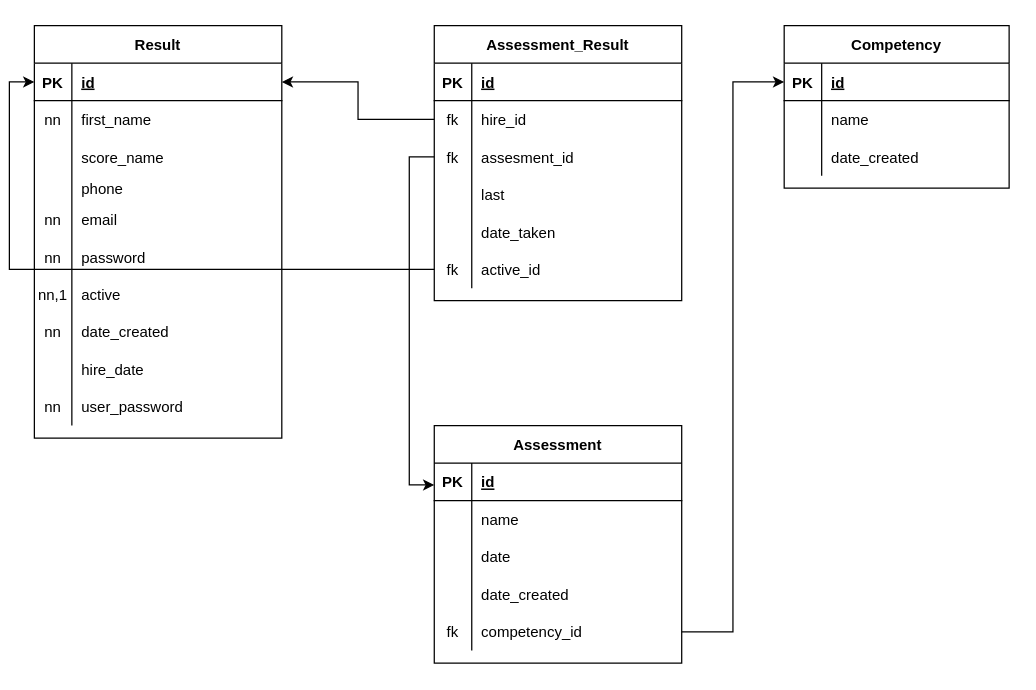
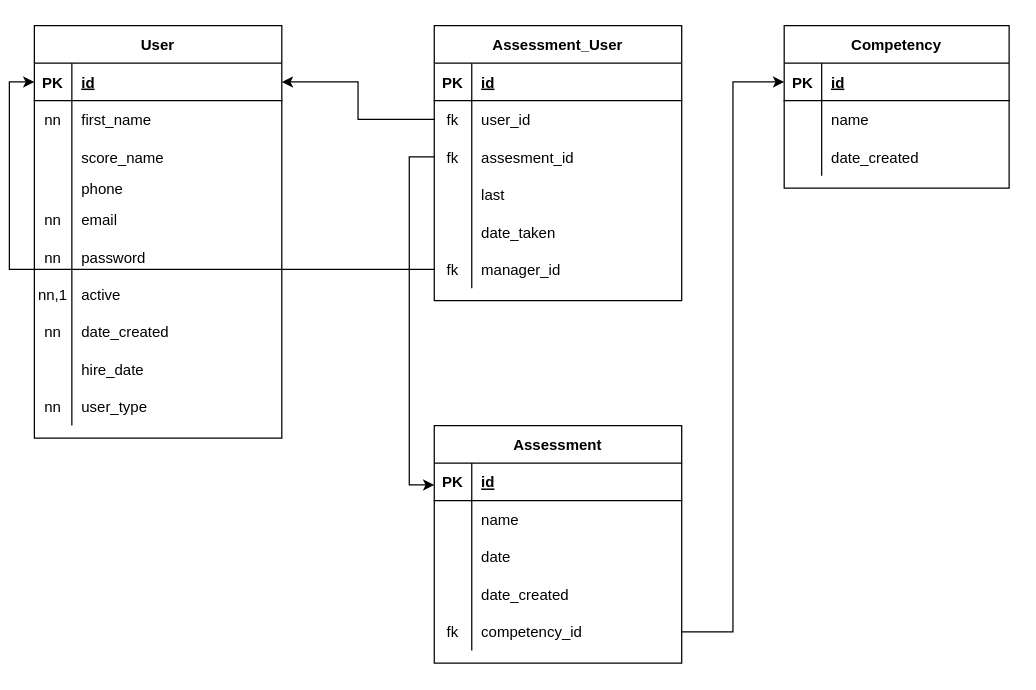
- <mxCell id="2" value="Result" style="shape=table;startSize=30;container=1;collapsible=1;childLayout=tableLayout;fixedRows=1;rowLines=0;fontStyle=1;align=center;resizeLast=1;" parent="1" vertex="1"><mxGeometry x="20" y="20" width="198" height="330" as="geometry" /></mxCell>
+ <mxCell id="2" value="User" style="shape=table;startSize=30;container=1;collapsible=1;childLayout=tableLayout;fixedRows=1;rowLines=0;fontStyle=1;align=center;resizeLast=1;" parent="1" vertex="1"><mxGeometry x="20" y="20" width="198" height="330" as="geometry" /></mxCell>
- <mxCell id="49" value="Assessment_Result" style="shape=table;startSize=30;container=1;collapsible=1;childLayout=tableLayout;fixedRows=1;rowLines=0;fontStyle=1;align=center;resizeLast=1;" parent="1" vertex="1"><mxGeometry x="340" y="20" width="198" height="220" as="geometry" /></mxCell>
+ <mxCell id="49" value="Assessment_User" style="shape=table;startSize=30;container=1;collapsible=1;childLayout=tableLayout;fixedRows=1;rowLines=0;fontStyle=1;align=center;resizeLast=1;" parent="1" vertex="1"><mxGeometry x="340" y="20" width="198" height="220" as="geometry" /></mxCell>
- <mxCell id="55" value="hire_id" style="shape=partialRectangle;connectable=0;fillColor=none;top=0;left=0;bottom=0;right=0;align=left;spacingLeft=6;overflow=hidden;" parent="53" vertex="1"><mxGeometry x="30" width="168" height="30" as="geometry"><mxRectangle width="168" height="30" as="alternateBounds" /></mxGeometry></mxCell>
+ <mxCell id="55" value="user_id" style="shape=partialRectangle;connectable=0;fillColor=none;top=0;left=0;bottom=0;right=0;align=left;spacingLeft=6;overflow=hidden;" parent="53" vertex="1"><mxGeometry x="30" width="168" height="30" as="geometry"><mxRectangle width="168" height="30" as="alternateBounds" /></mxGeometry></mxCell>
- <mxCell id="67" value="active_id" style="shape=partialRectangle;connectable=0;fillColor=none;top=0;left=0;bottom=0;right=0;align=left;spacingLeft=6;overflow=hidden;" parent="65" vertex="1"><mxGeometry x="30" width="168" height="30" as="geometry"><mxRectangle width="168" height="30" as="alternateBounds" /></mxGeometry></mxCell>
+ <mxCell id="67" value="manager_id" style="shape=partialRectangle;connectable=0;fillColor=none;top=0;left=0;bottom=0;right=0;align=left;spacingLeft=6;overflow=hidden;" parent="65" vertex="1"><mxGeometry x="30" width="168" height="30" as="geometry"><mxRectangle width="168" height="30" as="alternateBounds" /></mxGeometry></mxCell>
- <mxCell id="32" value="user_password" style="shape=partialRectangle;connectable=0;fillColor=none;top=0;left=0;bottom=0;right=0;align=left;spacingLeft=6;overflow=hidden;" parent="30" vertex="1"><mxGeometry x="30" width="168" height="30" as="geometry"><mxRectangle width="168" height="30" as="alternateBounds" /></mxGeometry></mxCell>
+ <mxCell id="32" value="user_type" style="shape=partialRectangle;connectable=0;fillColor=none;top=0;left=0;bottom=0;right=0;align=left;spacingLeft=6;overflow=hidden;" parent="30" vertex="1"><mxGeometry x="30" width="168" height="30" as="geometry"><mxRectangle width="168" height="30" as="alternateBounds" /></mxGeometry></mxCell>
